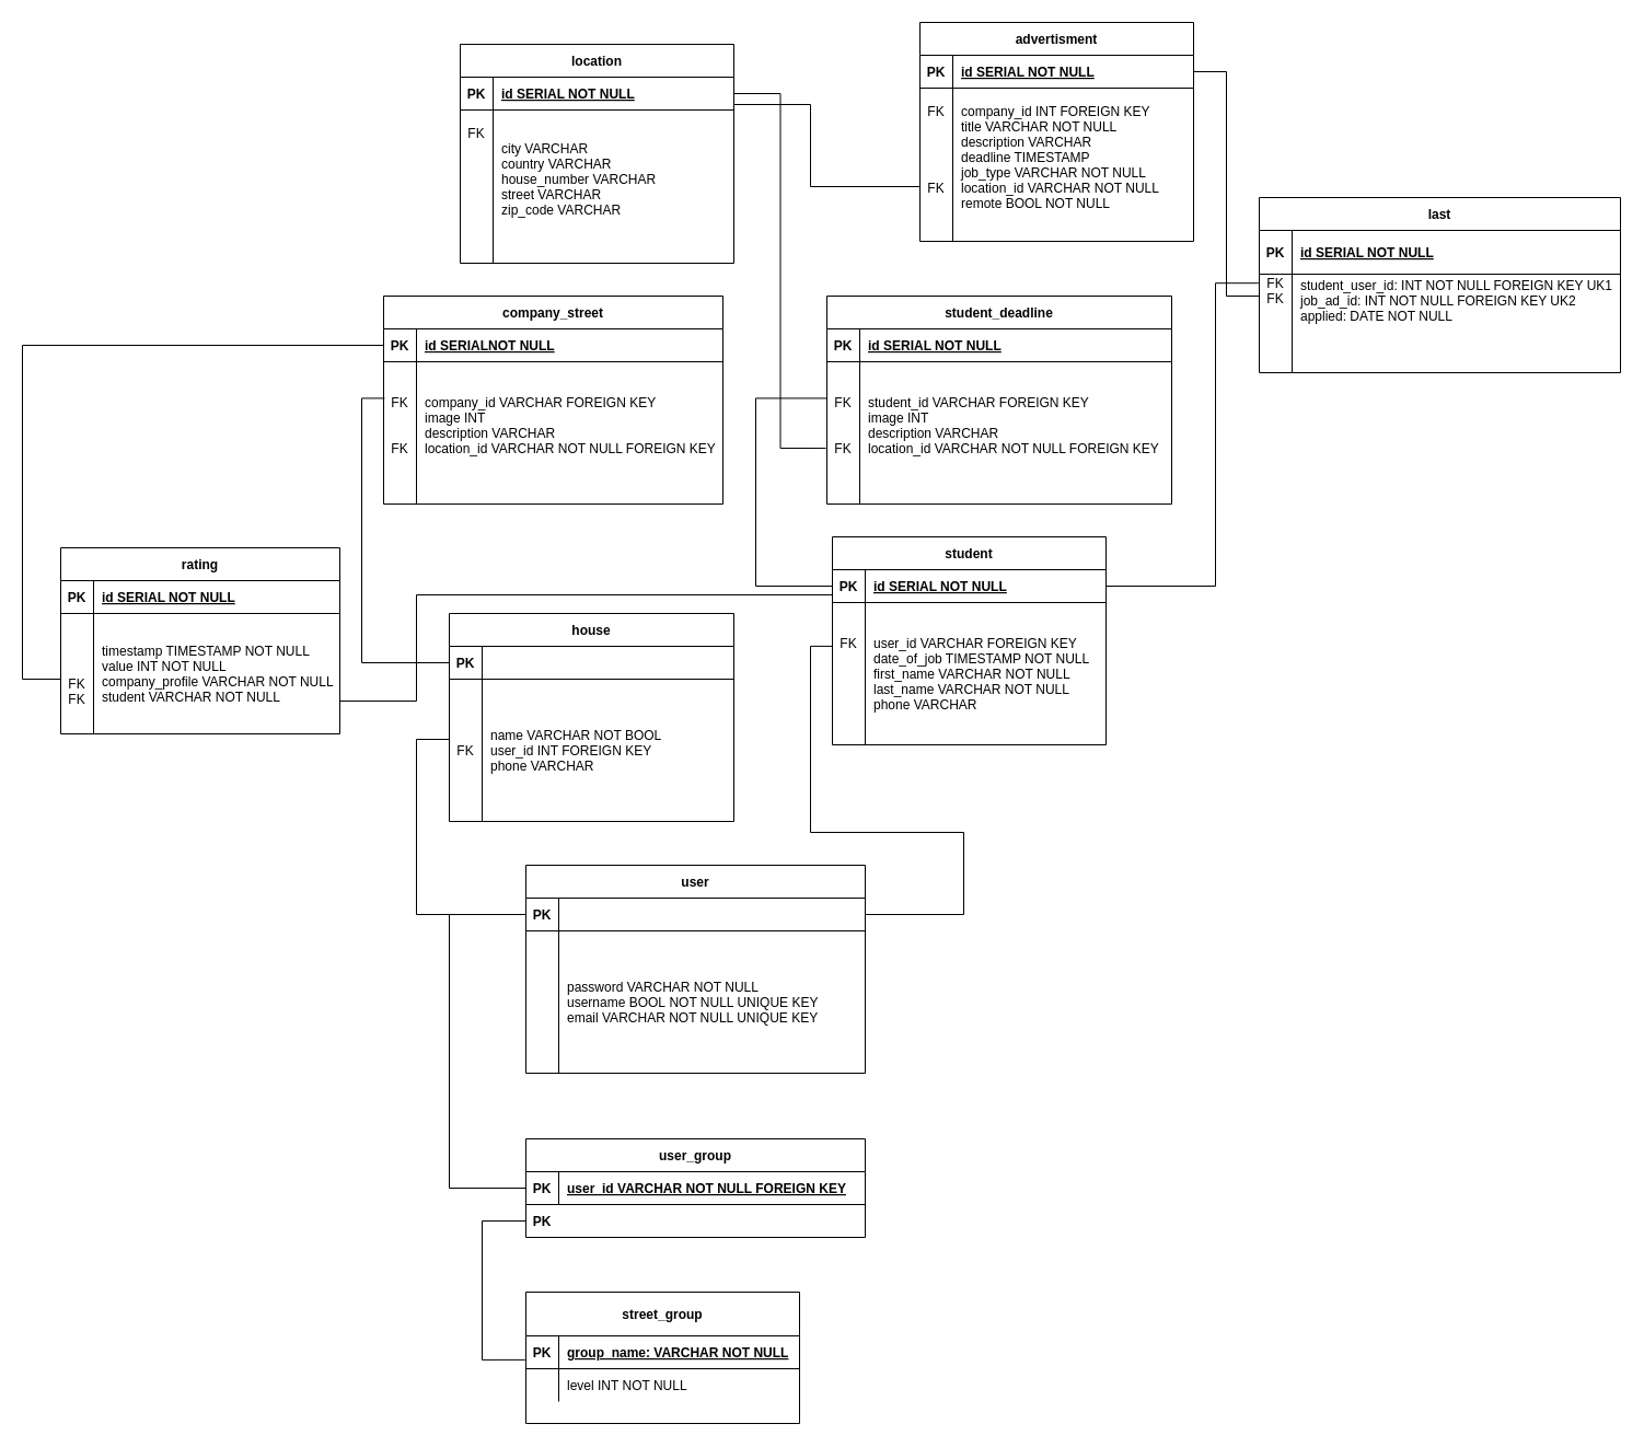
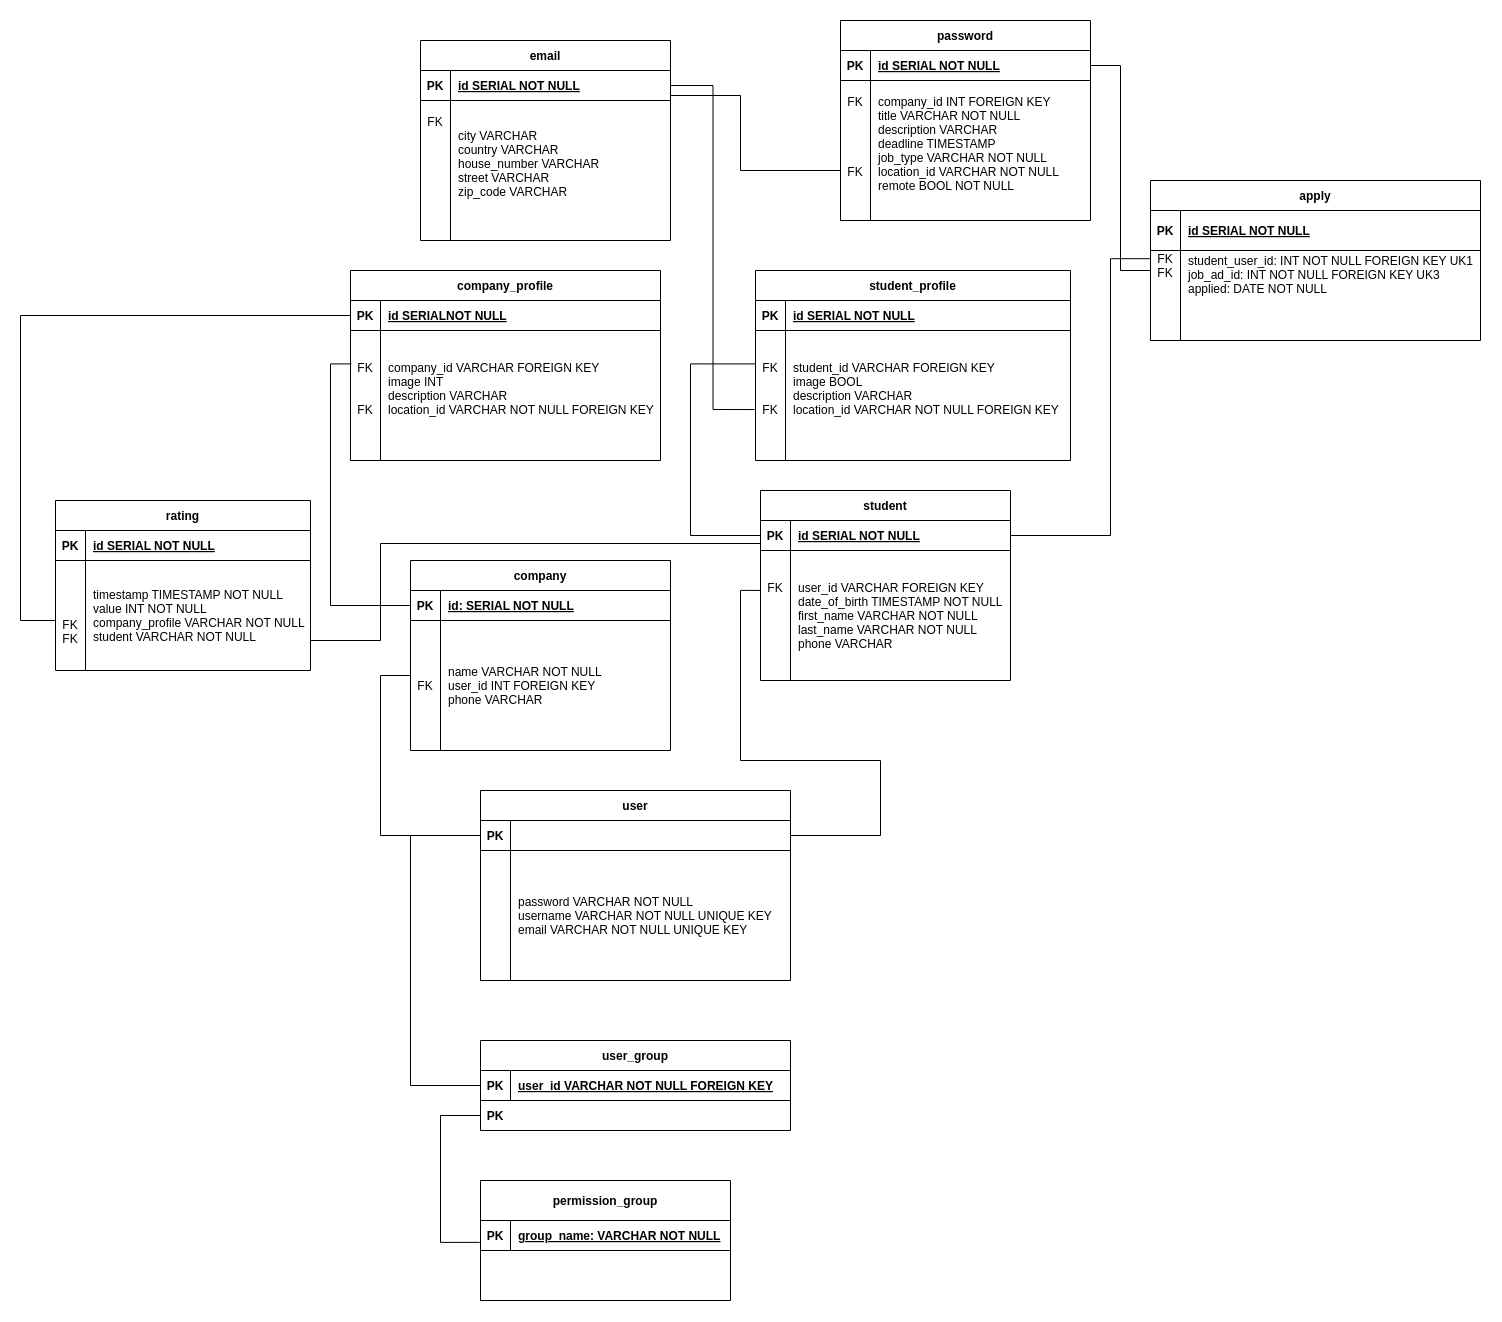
- <mxCell id="2" value="advertisment" style="shape=table;startSize=30;container=1;collapsible=1;childLayout=tableLayout;fixedRows=1;rowLines=0;fontStyle=1;align=center;resizeLast=1;" parent="1" vertex="1"><mxGeometry x="840" y="20" width="250" height="200" as="geometry" /></mxCell>
+ <mxCell id="2" value="password" style="shape=table;startSize=30;container=1;collapsible=1;childLayout=tableLayout;fixedRows=1;rowLines=0;fontStyle=1;align=center;resizeLast=1;" parent="1" vertex="1"><mxGeometry x="840" y="20" width="250" height="200" as="geometry" /></mxCell>
- <mxCell id="61" value="location" style="shape=table;startSize=30;container=1;collapsible=1;childLayout=tableLayout;fixedRows=1;rowLines=0;fontStyle=1;align=center;resizeLast=1;" parent="1" vertex="1"><mxGeometry x="420" y="40" width="250" height="200" as="geometry" /></mxCell>
+ <mxCell id="61" value="email" style="shape=table;startSize=30;container=1;collapsible=1;childLayout=tableLayout;fixedRows=1;rowLines=0;fontStyle=1;align=center;resizeLast=1;" parent="1" vertex="1"><mxGeometry x="420" y="40" width="250" height="200" as="geometry" /></mxCell>
- <mxCell id="70" value="last" style="shape=table;startSize=30;container=1;collapsible=1;childLayout=tableLayout;fixedRows=1;rowLines=0;fontStyle=1;align=center;resizeLast=1;" parent="1" vertex="1"><mxGeometry x="1150" y="180" width="330" height="160" as="geometry" /></mxCell>
+ <mxCell id="70" value="apply" style="shape=table;startSize=30;container=1;collapsible=1;childLayout=tableLayout;fixedRows=1;rowLines=0;fontStyle=1;align=center;resizeLast=1;" parent="1" vertex="1"><mxGeometry x="1150" y="180" width="330" height="160" as="geometry" /></mxCell>
- <mxCell id="76" value="student_user_id: INT NOT NULL FOREIGN KEY UK1&#10;job_ad_id: INT NOT NULL FOREIGN KEY UK2&#10;applied: DATE NOT NULL&#10;&#10;&#10;" style="shape=partialRectangle;overflow=hidden;connectable=0;fillColor=none;top=0;left=0;bottom=0;right=0;align=left;spacingLeft=6;fontStyle=0" parent="74" vertex="1"><mxGeometry x="30" width="300" height="90" as="geometry"><mxRectangle width="300" height="90" as="alternateBounds" /></mxGeometry></mxCell>
+ <mxCell id="76" value="student_user_id: INT NOT NULL FOREIGN KEY UK1&#10;job_ad_id: INT NOT NULL FOREIGN KEY UK3&#10;applied: DATE NOT NULL&#10;&#10;&#10;" style="shape=partialRectangle;overflow=hidden;connectable=0;fillColor=none;top=0;left=0;bottom=0;right=0;align=left;spacingLeft=6;fontStyle=0" parent="74" vertex="1"><mxGeometry x="30" width="300" height="90" as="geometry"><mxRectangle width="300" height="90" as="alternateBounds" /></mxGeometry></mxCell>
- <mxCell id="9" value="company_street" style="shape=table;startSize=30;container=1;collapsible=1;childLayout=tableLayout;fixedRows=1;rowLines=0;fontStyle=1;align=center;resizeLast=1;" parent="1" vertex="1"><mxGeometry x="350" y="270" width="310" height="190" as="geometry" /></mxCell>
+ <mxCell id="9" value="company_profile" style="shape=table;startSize=30;container=1;collapsible=1;childLayout=tableLayout;fixedRows=1;rowLines=0;fontStyle=1;align=center;resizeLast=1;" parent="1" vertex="1"><mxGeometry x="350" y="270" width="310" height="190" as="geometry" /></mxCell>
- <mxCell id="32" value="student_deadline" style="shape=table;startSize=30;container=1;collapsible=1;childLayout=tableLayout;fixedRows=1;rowLines=0;fontStyle=1;align=center;resizeLast=1;" parent="1" vertex="1"><mxGeometry x="755" y="270" width="315" height="190" as="geometry" /></mxCell>
+ <mxCell id="32" value="student_profile" style="shape=table;startSize=30;container=1;collapsible=1;childLayout=tableLayout;fixedRows=1;rowLines=0;fontStyle=1;align=center;resizeLast=1;" parent="1" vertex="1"><mxGeometry x="755" y="270" width="315" height="190" as="geometry" /></mxCell>
- <mxCell id="38" value="student_id VARCHAR FOREIGN KEY&#10;image INT&#10;description VARCHAR &#10;location_id VARCHAR NOT NULL FOREIGN KEY&#10;" style="shape=partialRectangle;overflow=hidden;connectable=0;fillColor=none;top=0;left=0;bottom=0;right=0;align=left;spacingLeft=6;" parent="36" vertex="1"><mxGeometry x="30" width="285" height="130" as="geometry"><mxRectangle width="285" height="130" as="alternateBounds" /></mxGeometry></mxCell>
+ <mxCell id="38" value="student_id VARCHAR FOREIGN KEY&#10;image BOOL&#10;description VARCHAR &#10;location_id VARCHAR NOT NULL FOREIGN KEY&#10;" style="shape=partialRectangle;overflow=hidden;connectable=0;fillColor=none;top=0;left=0;bottom=0;right=0;align=left;spacingLeft=6;" parent="36" vertex="1"><mxGeometry x="30" width="285" height="130" as="geometry"><mxRectangle width="285" height="130" as="alternateBounds" /></mxGeometry></mxCell>
- <mxCell id="25" value="house" style="shape=table;startSize=30;container=1;collapsible=1;childLayout=tableLayout;fixedRows=1;rowLines=0;fontStyle=1;align=center;resizeLast=1;" parent="1" vertex="1"><mxGeometry x="410" y="560" width="260" height="190" as="geometry" /></mxCell>
+ <mxCell id="25" value="company" style="shape=table;startSize=30;container=1;collapsible=1;childLayout=tableLayout;fixedRows=1;rowLines=0;fontStyle=1;align=center;resizeLast=1;" parent="1" vertex="1"><mxGeometry x="410" y="560" width="260" height="190" as="geometry" /></mxCell>
- <mxCell id="23" value="user_id VARCHAR FOREIGN KEY&#10;date_of_job TIMESTAMP NOT NULL&#10;first_name VARCHAR NOT NULL&#10;last_name VARCHAR NOT NULL&#10;phone VARCHAR" style="shape=partialRectangle;overflow=hidden;connectable=0;fillColor=none;top=0;left=0;bottom=0;right=0;align=left;spacingLeft=6;" parent="21" vertex="1"><mxGeometry x="30" width="220" height="130" as="geometry"><mxRectangle width="220" height="130" as="alternateBounds" /></mxGeometry></mxCell>
+ <mxCell id="23" value="user_id VARCHAR FOREIGN KEY&#10;date_of_birth TIMESTAMP NOT NULL&#10;first_name VARCHAR NOT NULL&#10;last_name VARCHAR NOT NULL&#10;phone VARCHAR" style="shape=partialRectangle;overflow=hidden;connectable=0;fillColor=none;top=0;left=0;bottom=0;right=0;align=left;spacingLeft=6;" parent="21" vertex="1"><mxGeometry x="30" width="220" height="130" as="geometry"><mxRectangle width="220" height="130" as="alternateBounds" /></mxGeometry></mxCell>
+ <mxCell id="28" value="id: SERIAL NOT NULL" style="shape=partialRectangle;overflow=hidden;connectable=0;fillColor=none;top=0;left=0;bottom=0;right=0;align=left;spacingLeft=6;fontStyle=5;" parent="26" vertex="1"><mxGeometry x="30" width="230" height="30" as="geometry"><mxRectangle width="230" height="30" as="alternateBounds" /></mxGeometry></mxCell>
- <mxCell id="31" value="name VARCHAR NOT BOOL&#10;user_id INT FOREIGN KEY&#10;phone VARCHAR" style="shape=partialRectangle;overflow=hidden;connectable=0;fillColor=none;top=0;left=0;bottom=0;right=0;align=left;spacingLeft=6;" parent="29" vertex="1"><mxGeometry x="30" width="230" height="130" as="geometry"><mxRectangle width="230" height="130" as="alternateBounds" /></mxGeometry></mxCell>
+ <mxCell id="31" value="name VARCHAR NOT NULL&#10;user_id INT FOREIGN KEY&#10;phone VARCHAR" style="shape=partialRectangle;overflow=hidden;connectable=0;fillColor=none;top=0;left=0;bottom=0;right=0;align=left;spacingLeft=6;" parent="29" vertex="1"><mxGeometry x="30" width="230" height="130" as="geometry"><mxRectangle width="230" height="130" as="alternateBounds" /></mxGeometry></mxCell>
- <mxCell id="52" value="password VARCHAR NOT NULL&#10;username BOOL NOT NULL UNIQUE KEY&#10;email VARCHAR NOT NULL UNIQUE KEY" style="shape=partialRectangle;overflow=hidden;connectable=0;fillColor=none;top=0;left=0;bottom=0;right=0;align=left;spacingLeft=6;" parent="50" vertex="1"><mxGeometry x="30" width="280" height="130" as="geometry"><mxRectangle width="280" height="130" as="alternateBounds" /></mxGeometry></mxCell>
+ <mxCell id="52" value="password VARCHAR NOT NULL&#10;username VARCHAR NOT NULL UNIQUE KEY&#10;email VARCHAR NOT NULL UNIQUE KEY" style="shape=partialRectangle;overflow=hidden;connectable=0;fillColor=none;top=0;left=0;bottom=0;right=0;align=left;spacingLeft=6;" parent="50" vertex="1"><mxGeometry x="30" width="280" height="130" as="geometry"><mxRectangle width="280" height="130" as="alternateBounds" /></mxGeometry></mxCell>
- <mxCell id="53" value="street_group" style="shape=table;startSize=40;container=1;collapsible=1;childLayout=tableLayout;fixedRows=1;rowLines=0;fontStyle=1;align=center;resizeLast=1;" parent="1" vertex="1"><mxGeometry x="480" y="1180" width="250" height="120" as="geometry" /></mxCell>
+ <mxCell id="53" value="permission_group" style="shape=table;startSize=40;container=1;collapsible=1;childLayout=tableLayout;fixedRows=1;rowLines=0;fontStyle=1;align=center;resizeLast=1;" parent="1" vertex="1"><mxGeometry x="480" y="1180" width="250" height="120" as="geometry" /></mxCell>
- <mxCell id="59" value="level INT NOT NULL" style="shape=partialRectangle;overflow=hidden;connectable=0;fillColor=none;top=0;left=0;bottom=0;right=0;align=left;spacingLeft=6;fontStyle=0" parent="57" vertex="1"><mxGeometry x="30" width="220" height="30" as="geometry"><mxRectangle width="220" height="30" as="alternateBounds" /></mxGeometry></mxCell>
